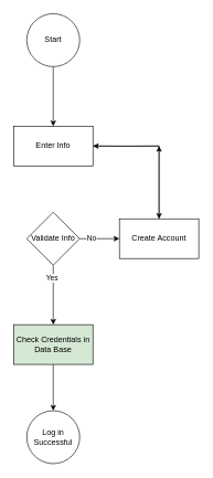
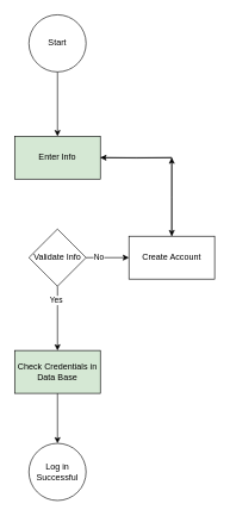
- <mxCell id="5" value="Enter Info" style="whiteSpace=wrap;html=1;" vertex="1" parent="1"><mxGeometry x="20" y="190" width="120" height="60" as="geometry" /></mxCell>
+ <mxCell id="5" value="Enter Info" style="whiteSpace=wrap;html=1;fillColor=#d5e8d4;" vertex="1" parent="1"><mxGeometry x="20" y="190" width="120" height="60" as="geometry" /></mxCell>
